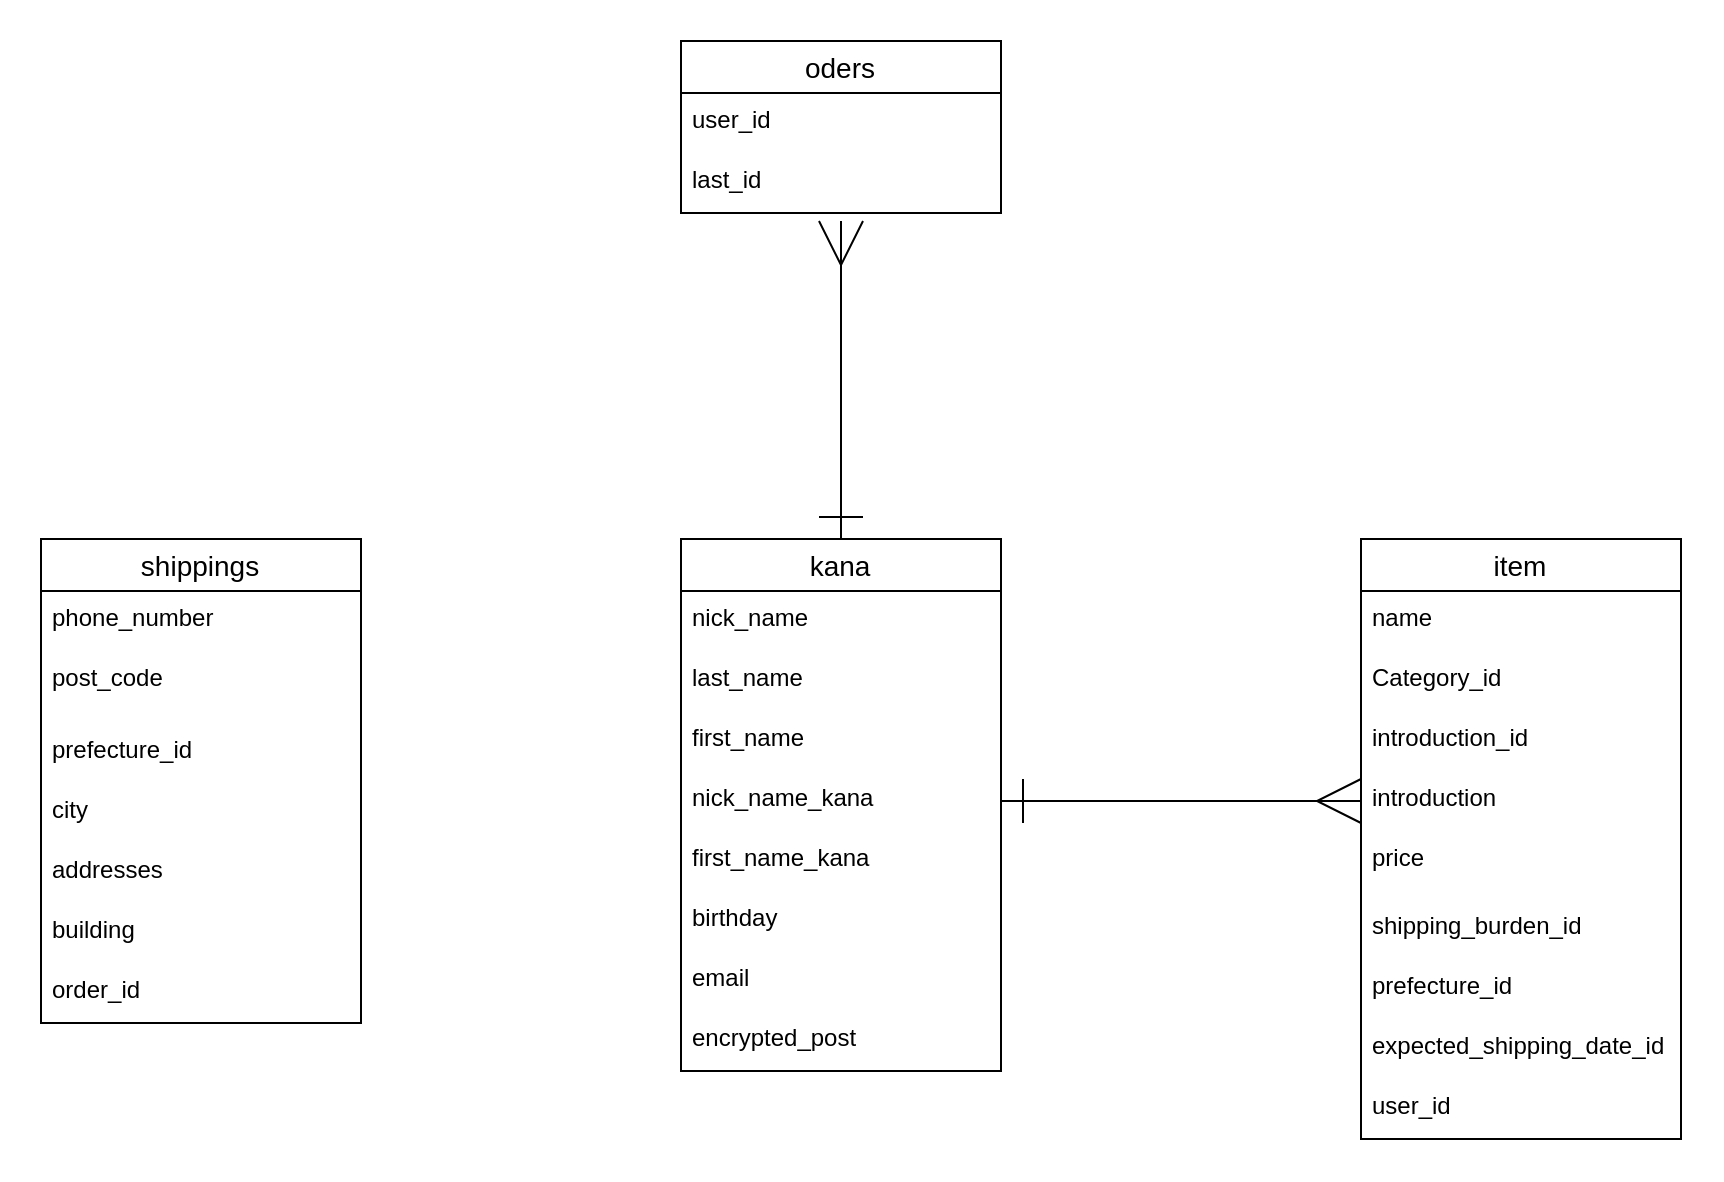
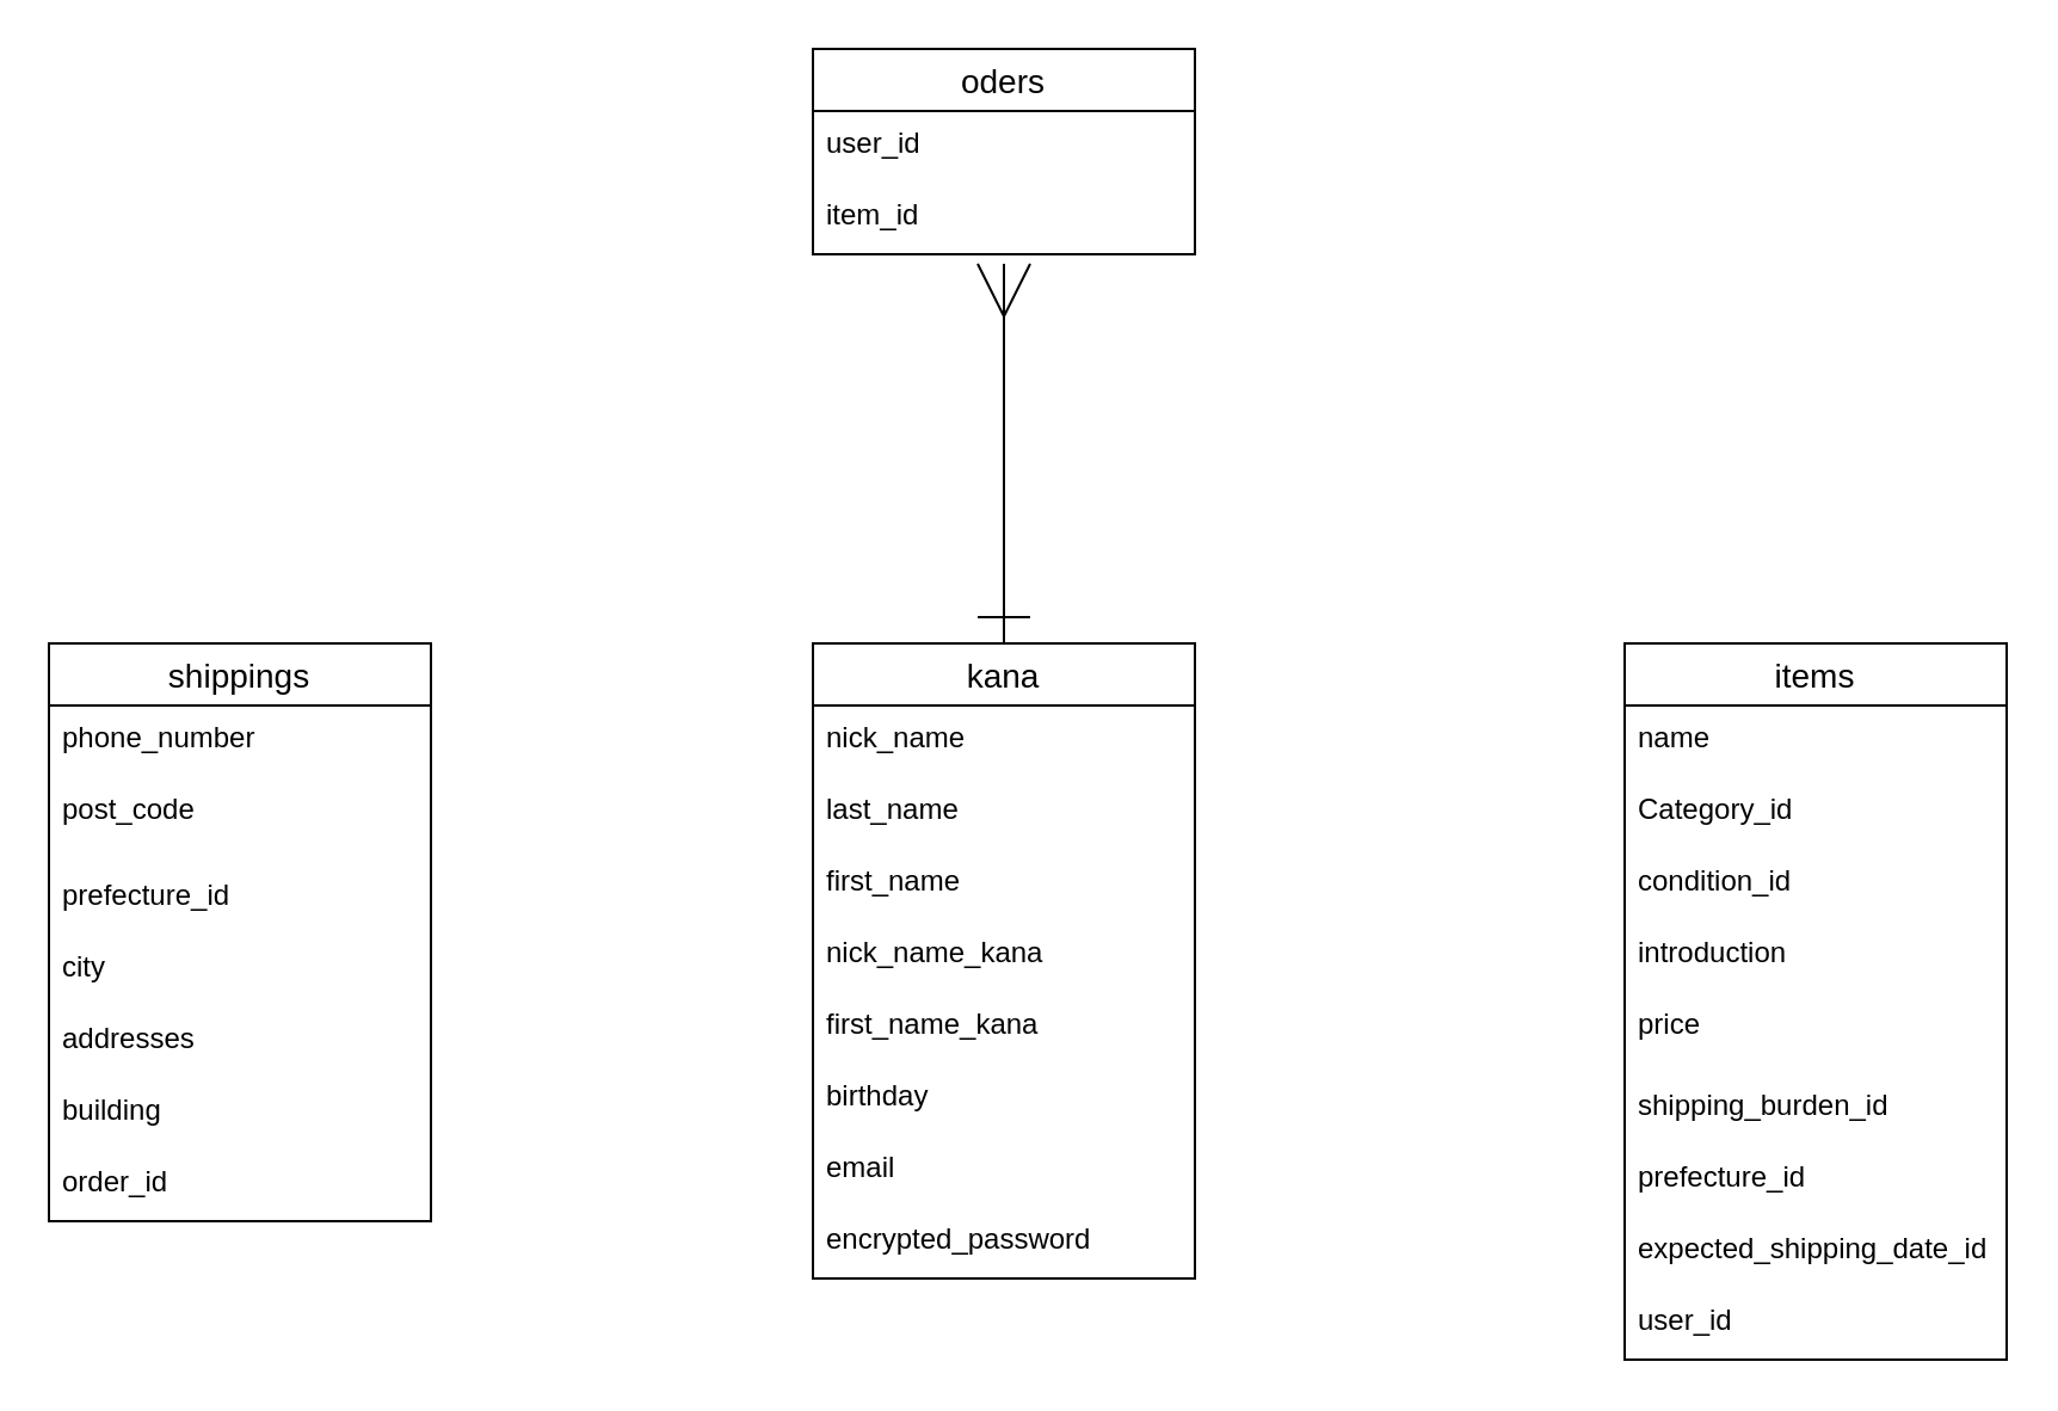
- <mxCell id="4" value="last_id" style="text;strokeColor=none;fillColor=none;spacingLeft=4;spacingRight=4;overflow=hidden;rotatable=0;points=[[0,0.5],[1,0.5]];portConstraint=eastwest;fontSize=12;" parent="2" vertex="1"><mxGeometry y="56" width="160" height="30" as="geometry" /></mxCell>
+ <mxCell id="4" value="item_id" style="text;strokeColor=none;fillColor=none;spacingLeft=4;spacingRight=4;overflow=hidden;rotatable=0;points=[[0,0.5],[1,0.5]];portConstraint=eastwest;fontSize=12;" parent="2" vertex="1"><mxGeometry y="56" width="160" height="30" as="geometry" /></mxCell>
- <mxCell id="13" value="item" style="swimlane;fontStyle=0;childLayout=stackLayout;horizontal=1;startSize=26;horizontalStack=0;resizeParent=1;resizeParentMax=0;resizeLast=0;collapsible=1;marginBottom=0;align=center;fontSize=14;" parent="1" vertex="1"><mxGeometry x="680" y="269" width="160" height="300" as="geometry" /></mxCell>
+ <mxCell id="13" value="items" style="swimlane;fontStyle=0;childLayout=stackLayout;horizontal=1;startSize=26;horizontalStack=0;resizeParent=1;resizeParentMax=0;resizeLast=0;collapsible=1;marginBottom=0;align=center;fontSize=14;" parent="1" vertex="1"><mxGeometry x="680" y="269" width="160" height="300" as="geometry" /></mxCell>
- <mxCell id="16" value="introduction_id" style="text;strokeColor=none;fillColor=none;spacingLeft=4;spacingRight=4;overflow=hidden;rotatable=0;points=[[0,0.5],[1,0.5]];portConstraint=eastwest;fontSize=12;" parent="13" vertex="1"><mxGeometry y="86" width="160" height="30" as="geometry" /></mxCell>
+ <mxCell id="16" value="condition_id" style="text;strokeColor=none;fillColor=none;spacingLeft=4;spacingRight=4;overflow=hidden;rotatable=0;points=[[0,0.5],[1,0.5]];portConstraint=eastwest;fontSize=12;" parent="13" vertex="1"><mxGeometry y="86" width="160" height="30" as="geometry" /></mxCell>
- <mxCell id="33" style="edgeStyle=none;html=1;exitX=1;exitY=0.5;exitDx=0;exitDy=0;entryX=0;entryY=0.5;entryDx=0;entryDy=0;endArrow=ERmany;endFill=0;startArrow=ERone;startFill=0;endSize=20;startSize=20;" edge="1" parent="1" source="28" target="17"><mxGeometry relative="1" as="geometry" /></mxCell>
- <mxCell id="32" value="encrypted_post" style="text;strokeColor=none;fillColor=none;spacingLeft=4;spacingRight=4;overflow=hidden;rotatable=0;points=[[0,0.5],[1,0.5]];portConstraint=eastwest;fontSize=12;" parent="24" vertex="1"><mxGeometry y="236" width="160" height="30" as="geometry" /></mxCell>
+ <mxCell id="32" value="encrypted_password" style="text;strokeColor=none;fillColor=none;spacingLeft=4;spacingRight=4;overflow=hidden;rotatable=0;points=[[0,0.5],[1,0.5]];portConstraint=eastwest;fontSize=12;" parent="24" vertex="1"><mxGeometry y="236" width="160" height="30" as="geometry" /></mxCell>
